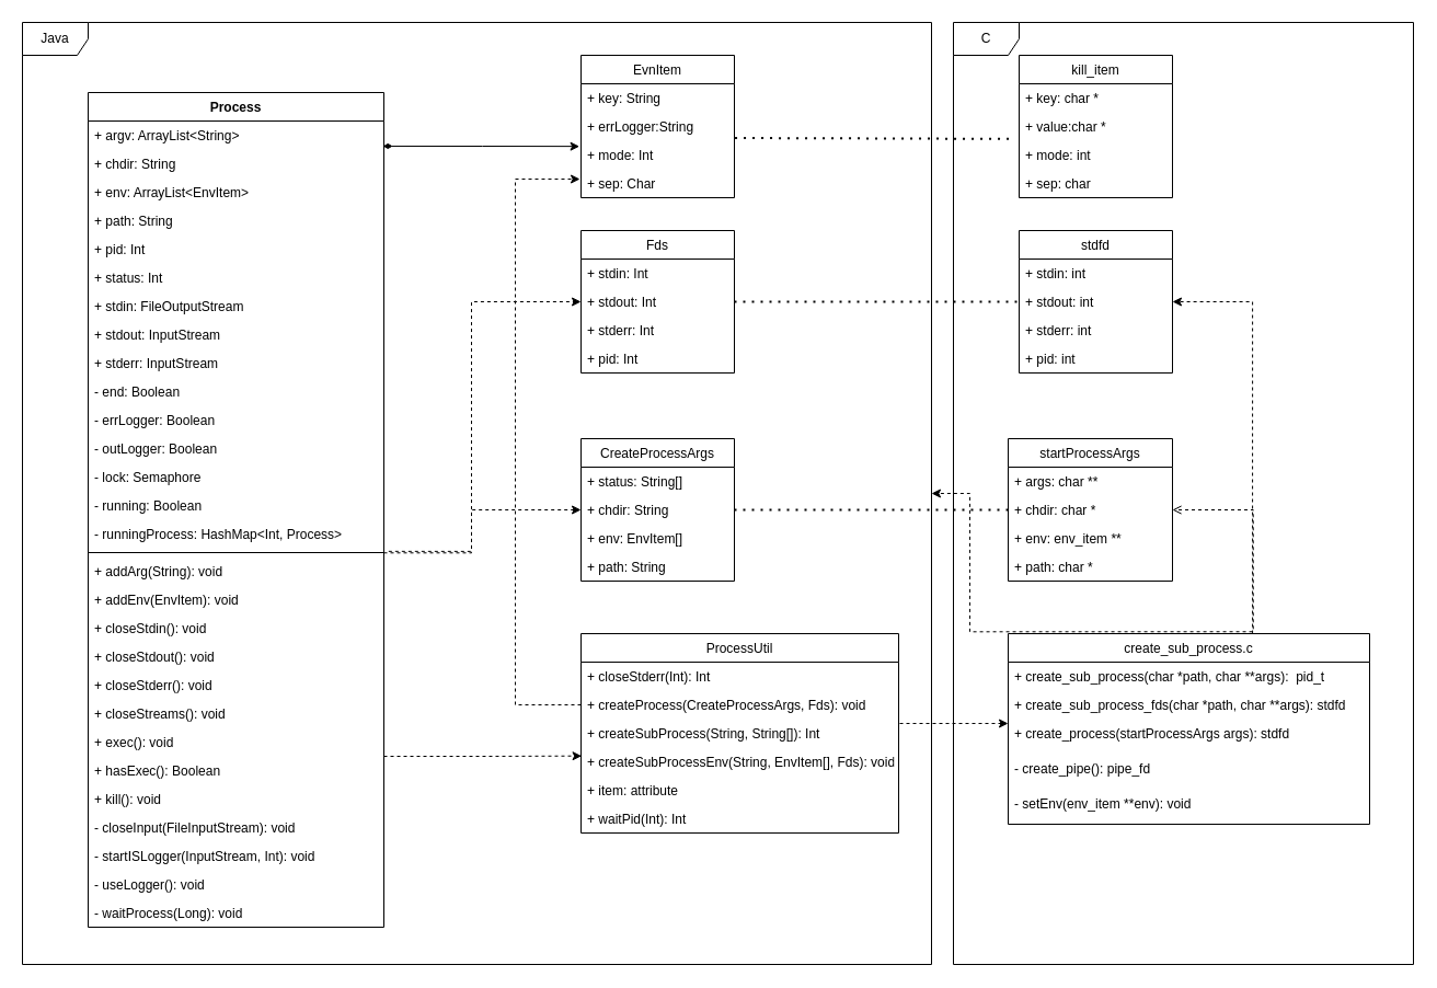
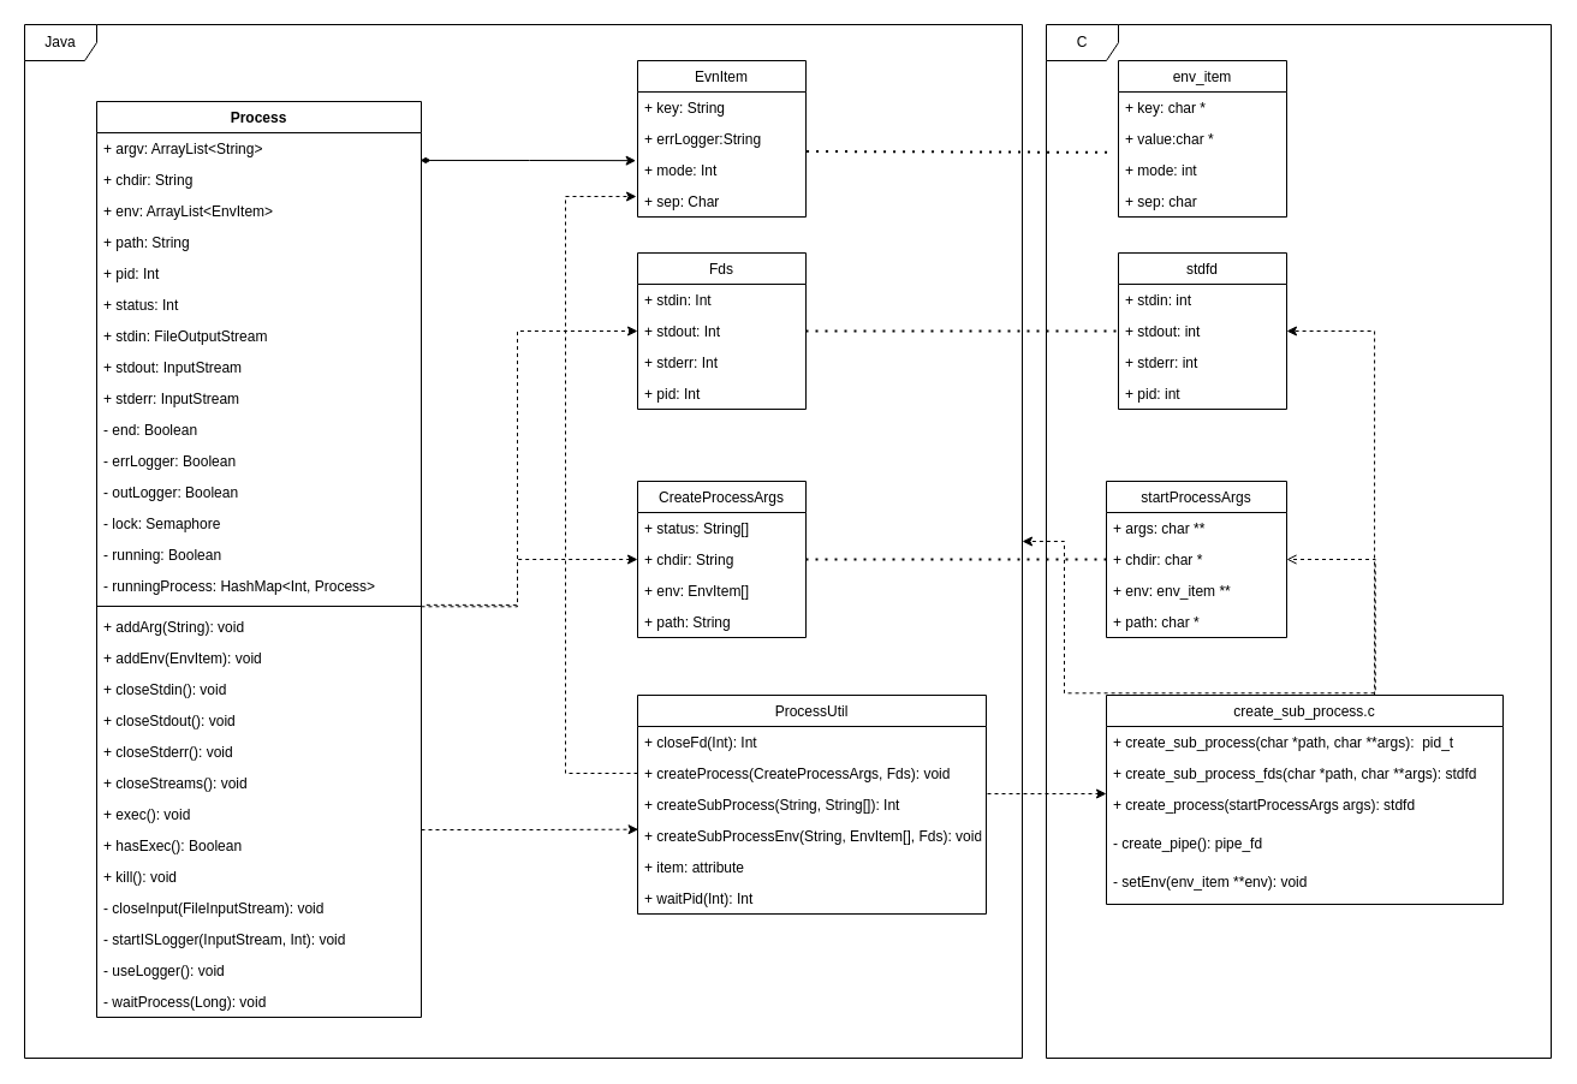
- <mxCell id="56" value="kill_item" style="swimlane;fontStyle=0;childLayout=stackLayout;horizontal=1;startSize=26;fillColor=none;horizontalStack=0;resizeParent=1;resizeParentMax=0;resizeLast=0;collapsible=1;marginBottom=0;" vertex="1" parent="1"><mxGeometry x="930" y="50" width="140" height="130" as="geometry"><mxRectangle x="360" y="190" width="80" height="26" as="alternateBounds" /></mxGeometry></mxCell>
+ <mxCell id="56" value="env_item" style="swimlane;fontStyle=0;childLayout=stackLayout;horizontal=1;startSize=26;fillColor=none;horizontalStack=0;resizeParent=1;resizeParentMax=0;resizeLast=0;collapsible=1;marginBottom=0;" vertex="1" parent="1"><mxGeometry x="930" y="50" width="140" height="130" as="geometry"><mxRectangle x="360" y="190" width="80" height="26" as="alternateBounds" /></mxGeometry></mxCell>
- <mxCell id="20" value="+ closeStderr(Int): Int" style="text;strokeColor=none;fillColor=none;align=left;verticalAlign=top;spacingLeft=4;spacingRight=4;overflow=hidden;rotatable=0;points=[[0,0.5],[1,0.5]];portConstraint=eastwest;" vertex="1" parent="19"><mxGeometry y="26" width="290" height="26" as="geometry" /></mxCell>
+ <mxCell id="20" value="+ closeFd(Int): Int" style="text;strokeColor=none;fillColor=none;align=left;verticalAlign=top;spacingLeft=4;spacingRight=4;overflow=hidden;rotatable=0;points=[[0,0.5],[1,0.5]];portConstraint=eastwest;" vertex="1" parent="19"><mxGeometry y="26" width="290" height="26" as="geometry" /></mxCell>
